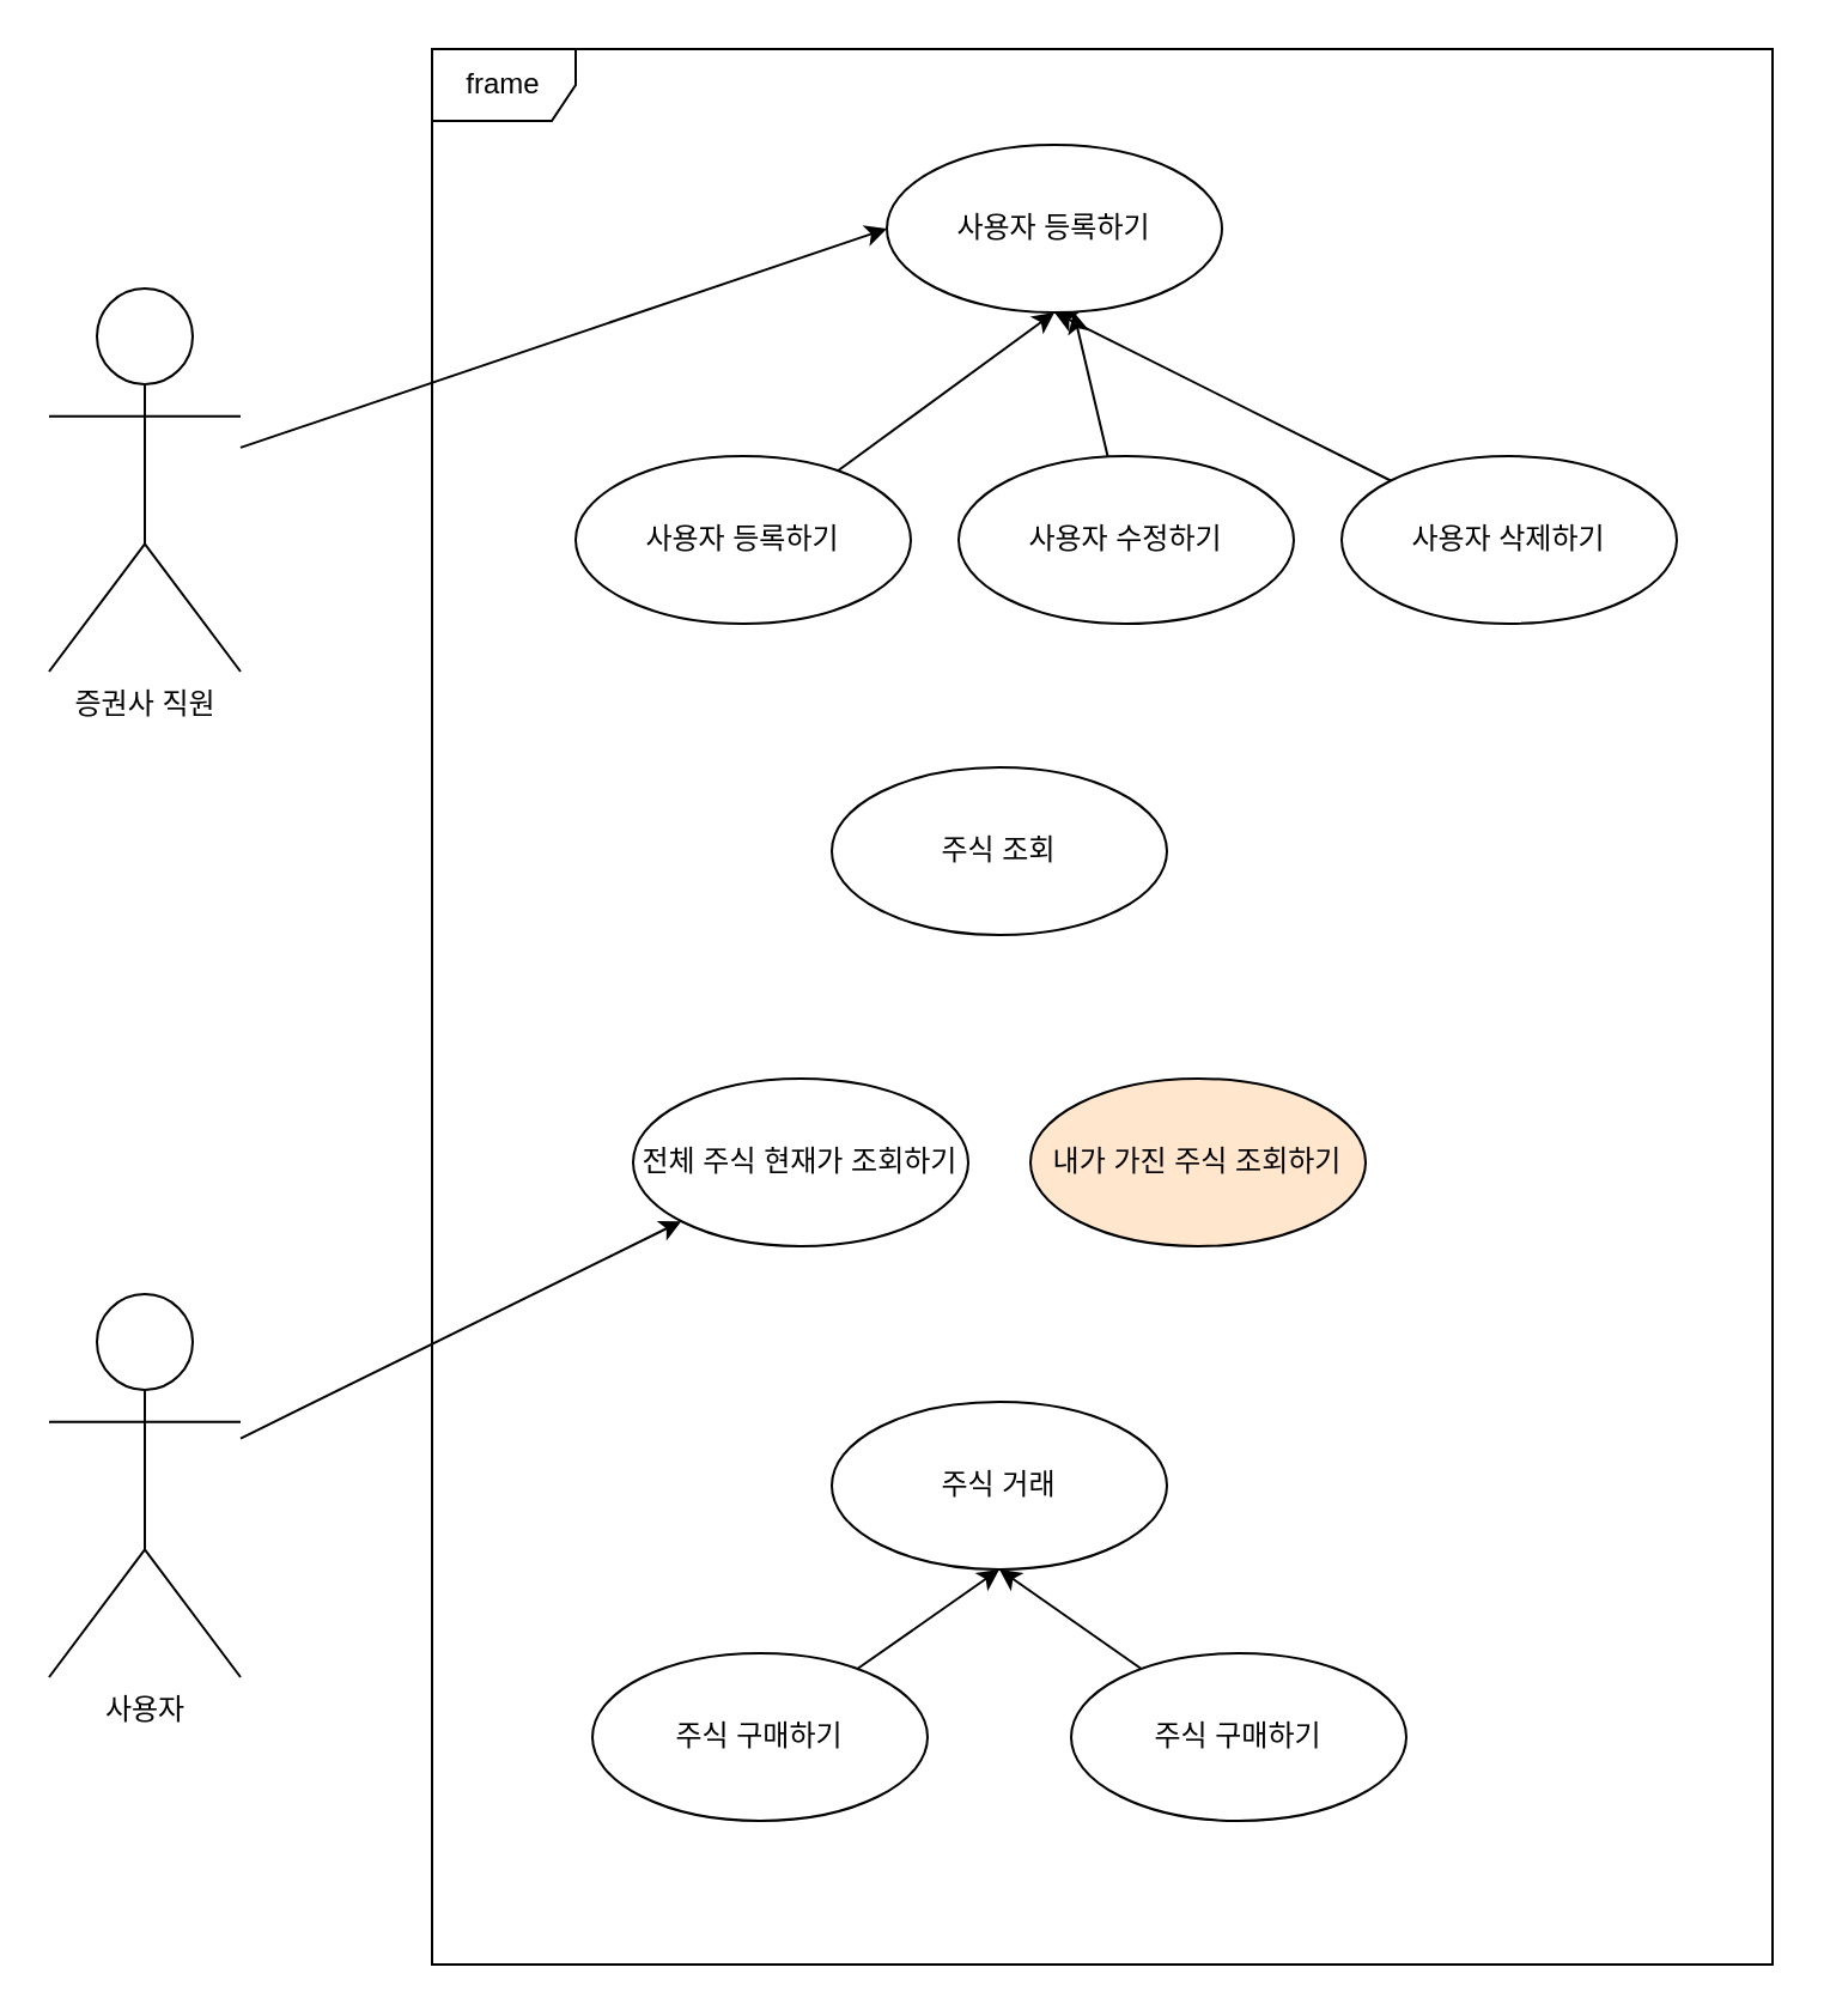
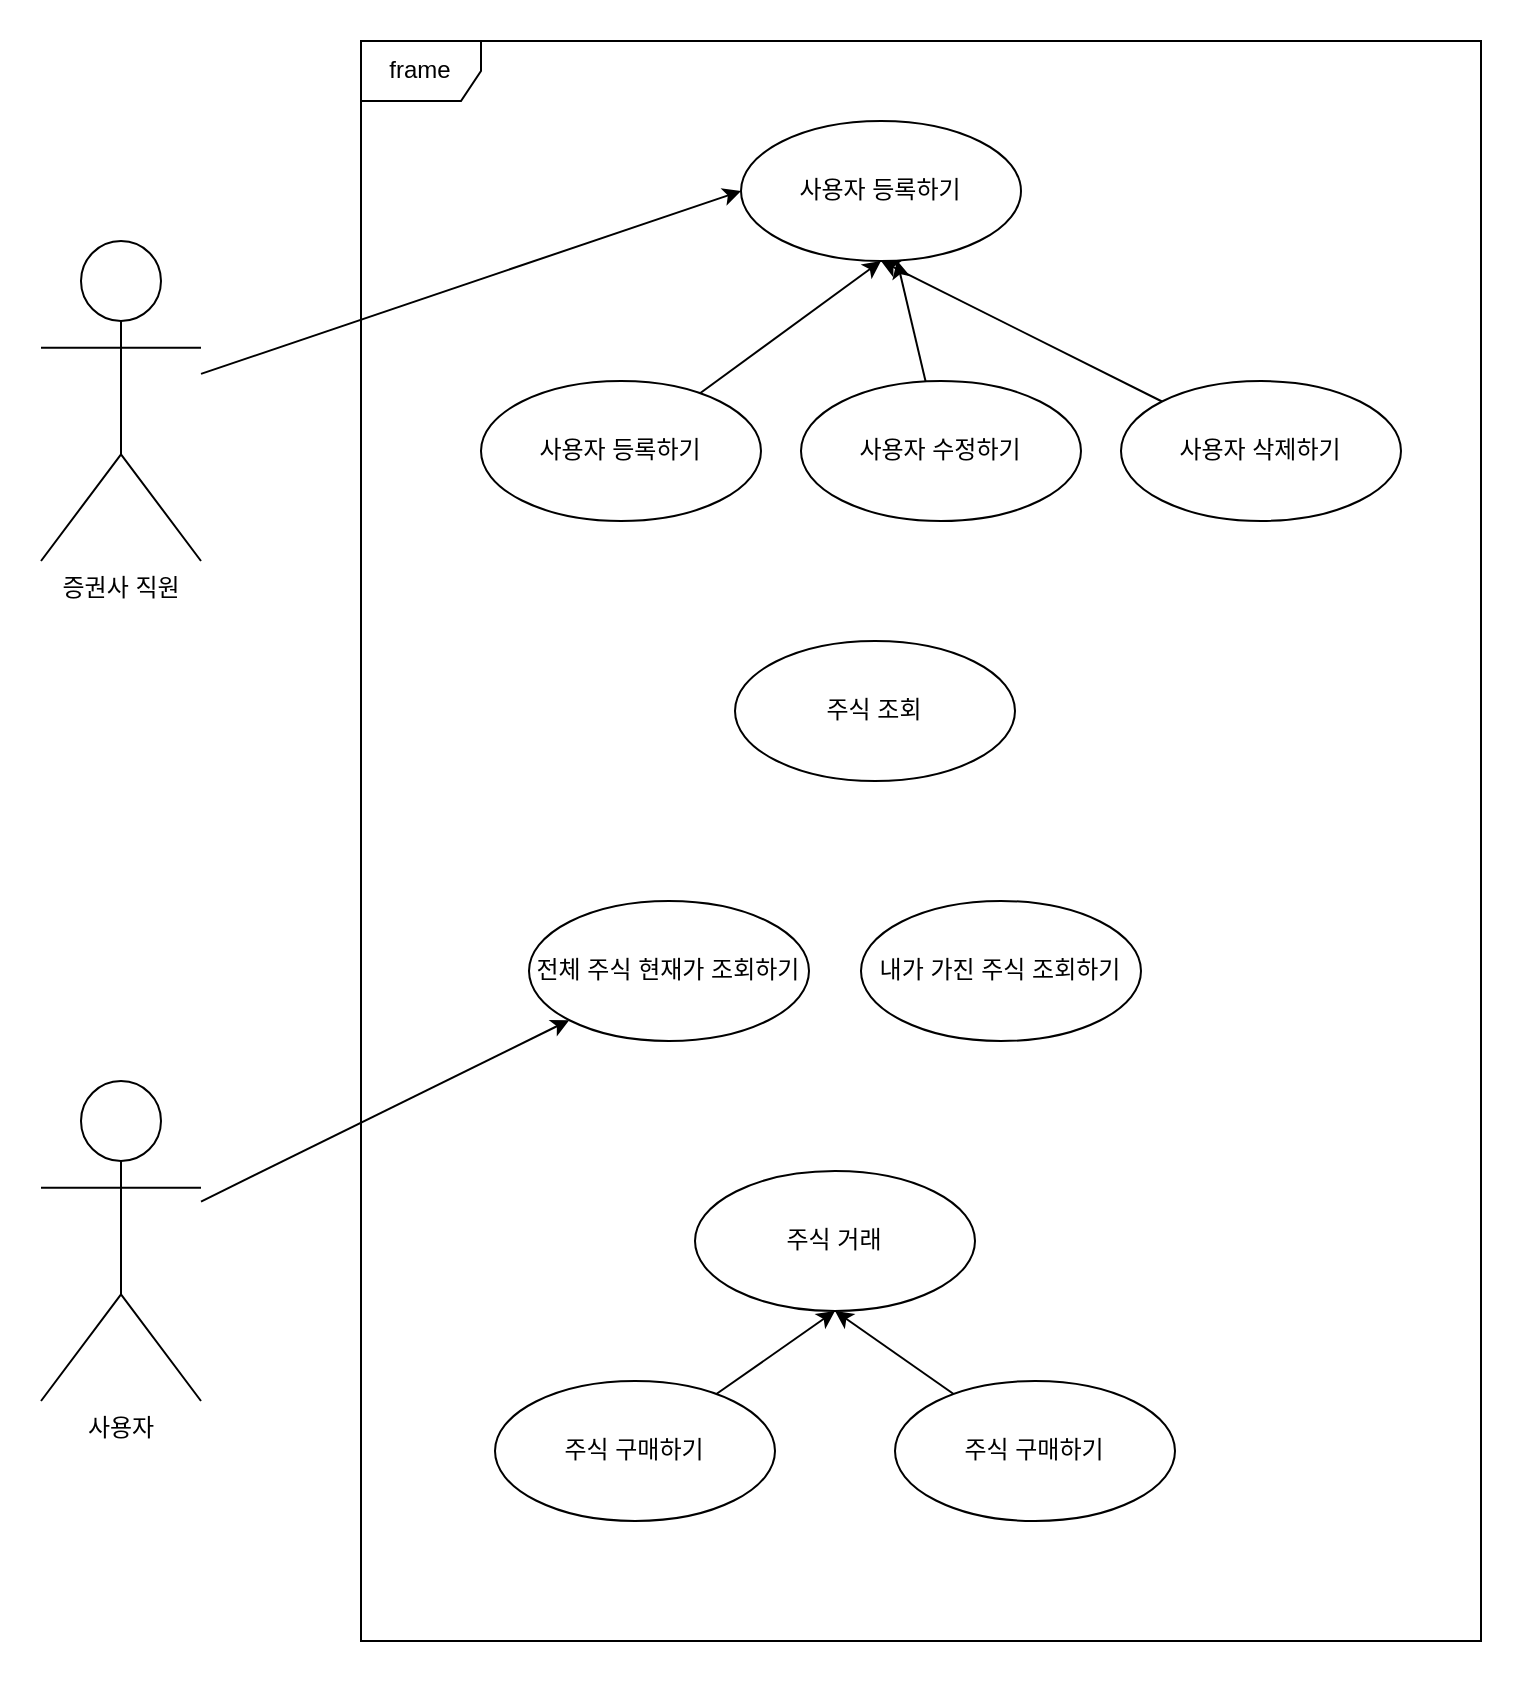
- <mxCell id="11" value="주식 조회" style="ellipse;whiteSpace=wrap;html=1;" vertex="1" parent="1"><mxGeometry x="347" y="320" width="140" height="70" as="geometry" /></mxCell>
+ <mxCell id="11" value="주식 조회" style="ellipse;whiteSpace=wrap;html=1;" vertex="1" parent="1"><mxGeometry x="367" y="320" width="140" height="70" as="geometry" /></mxCell>
- <mxCell id="19" value="내가 가진 주식 조회하기" style="ellipse;whiteSpace=wrap;html=1;fillColor=#ffe6cc;" vertex="1" parent="1"><mxGeometry x="430" y="450" width="140" height="70" as="geometry" /></mxCell>
+ <mxCell id="19" value="내가 가진 주식 조회하기" style="ellipse;whiteSpace=wrap;html=1;" vertex="1" parent="1"><mxGeometry x="430" y="450" width="140" height="70" as="geometry" /></mxCell>
